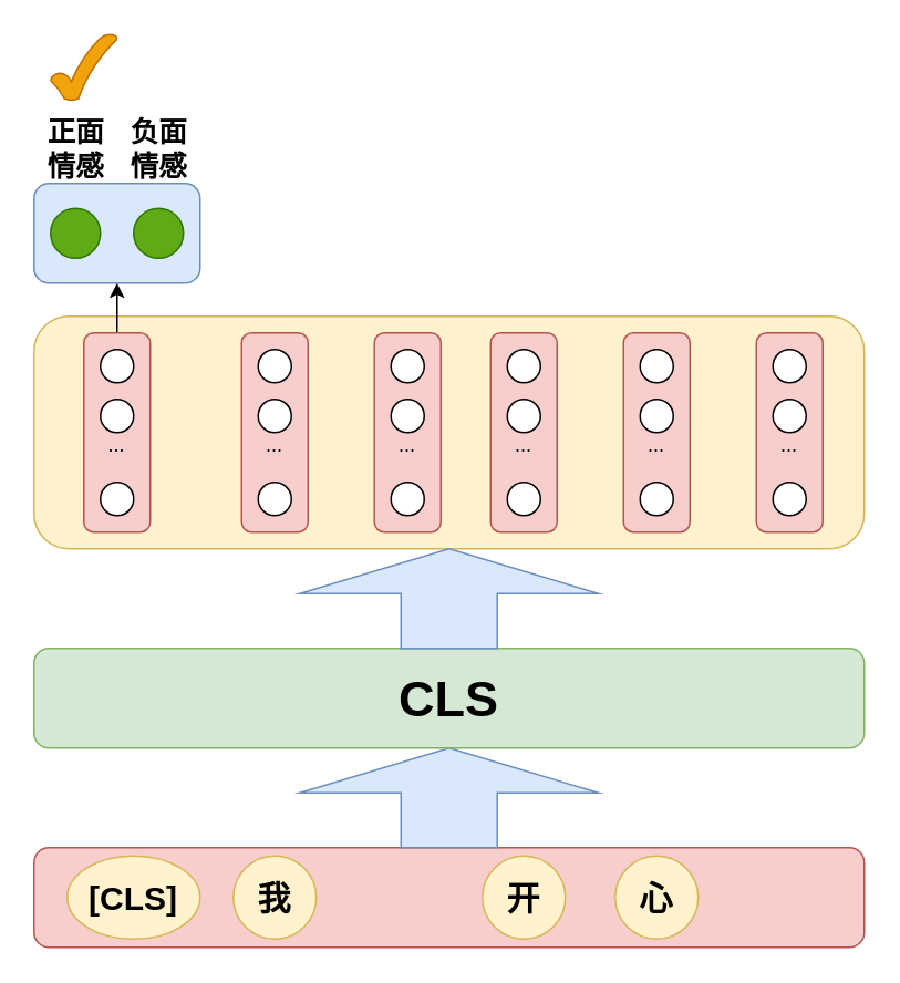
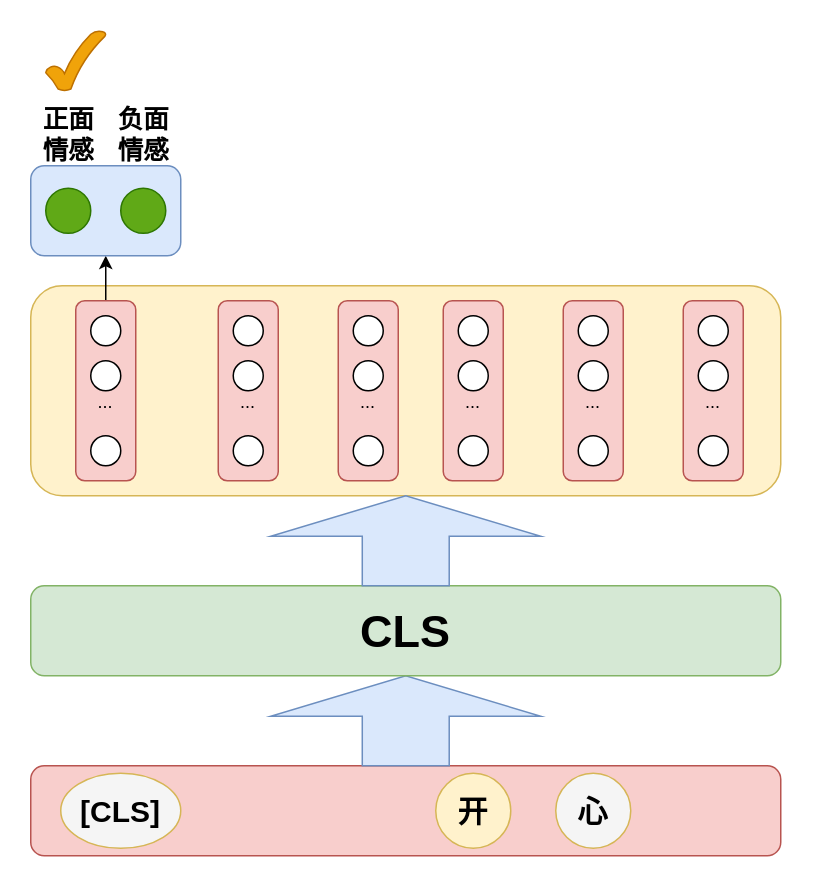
- <mxCell id="6" value="&lt;font style=&quot;font-size: 20px&quot;&gt;&lt;b&gt;[CLS]&lt;/b&gt;&lt;/font&gt;" style="ellipse;whiteSpace=wrap;html=1;fillColor=#fff2cc;strokeColor=#d6b656;" vertex="1" parent="1"><mxGeometry x="40" y="515" width="80" height="50" as="geometry" /></mxCell>
+ <mxCell id="6" value="&lt;font style=&quot;font-size: 20px&quot;&gt;&lt;b&gt;[CLS]&lt;/b&gt;&lt;/font&gt;" style="ellipse;whiteSpace=wrap;html=1;fillColor=#f5f5f5;strokeColor=#d6b656;" vertex="1" parent="1"><mxGeometry x="40" y="515" width="80" height="50" as="geometry" /></mxCell>
- <mxCell id="3" value="&lt;font style=&quot;font-size: 20px&quot;&gt;&lt;b&gt;我&lt;/b&gt;&lt;/font&gt;" style="ellipse;whiteSpace=wrap;html=1;aspect=fixed;fillColor=#fff2cc;strokeColor=#d6b656;" vertex="1" parent="1"><mxGeometry x="140" y="515" width="50" height="50" as="geometry" /></mxCell>
- <mxCell id="5" value="&lt;font style=&quot;font-size: 20px&quot;&gt;&lt;b&gt;心&lt;/b&gt;&lt;/font&gt;" style="ellipse;whiteSpace=wrap;html=1;aspect=fixed;fillColor=#fff2cc;strokeColor=#d6b656;" vertex="1" parent="1"><mxGeometry x="370" y="515" width="50" height="50" as="geometry" /></mxCell>
+ <mxCell id="5" value="&lt;font style=&quot;font-size: 20px&quot;&gt;&lt;b&gt;心&lt;/b&gt;&lt;/font&gt;" style="ellipse;whiteSpace=wrap;html=1;aspect=fixed;fillColor=#f5f5f5;strokeColor=#d6b656;" vertex="1" parent="1"><mxGeometry x="370" y="515" width="50" height="50" as="geometry" /></mxCell>
